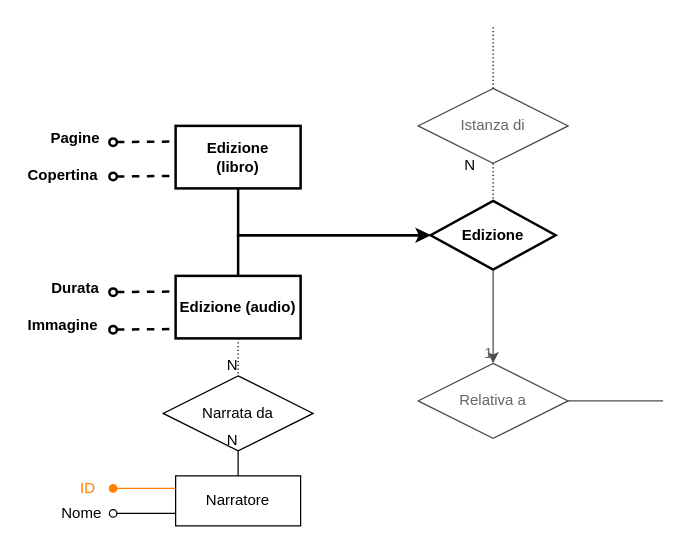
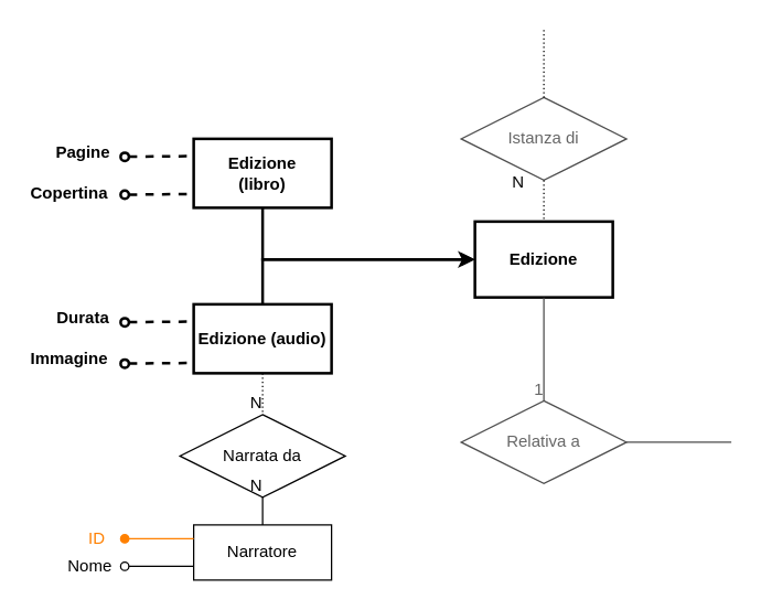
- <mxCell id="2" value="Edizione" style="rhombus;whiteSpace=wrap;html=1;align=center;strokeColor=#000000;strokeWidth=2;fontStyle=1;labelBackgroundColor=none;fontColor=#000000;labelBorderColor=none;" parent="1" vertex="1"><mxGeometry x="344" y="160" width="100" height="55" as="geometry" /></mxCell>
+ <mxCell id="2" value="Edizione" style="whiteSpace=wrap;html=1;align=center;strokeColor=#000000;strokeWidth=2;fontStyle=1;labelBackgroundColor=none;fontColor=#000000;labelBorderColor=none;" parent="1" vertex="1"><mxGeometry x="344" y="160" width="100" height="55" as="geometry" /></mxCell>
- <mxCell id="19" value="" style="endArrow=classic;html=1;rounded=0;strokeColor=#4D4D4D;strokeWidth=1;fontColor=#666666;exitX=0.5;exitY=1;exitDx=0;exitDy=0;entryX=0.5;entryY=0;entryDx=0;entryDy=0;labelBackgroundColor=none;labelBorderColor=none;" parent="1" source="2" target="4" edge="1"><mxGeometry relative="1" as="geometry"><mxPoint x="220" y="240" as="sourcePoint" /><mxPoint x="380" y="240" as="targetPoint" /></mxGeometry></mxCell>
+ <mxCell id="19" value="" style="endArrow=none;html=1;rounded=0;strokeColor=#4D4D4D;strokeWidth=1;fontColor=#666666;exitX=0.5;exitY=1;exitDx=0;exitDy=0;entryX=0.5;entryY=0;entryDx=0;entryDy=0;labelBackgroundColor=none;labelBorderColor=none;" parent="1" source="2" target="4" edge="1"><mxGeometry relative="1" as="geometry"><mxPoint x="220" y="240" as="sourcePoint" /><mxPoint x="380" y="240" as="targetPoint" /></mxGeometry></mxCell>
